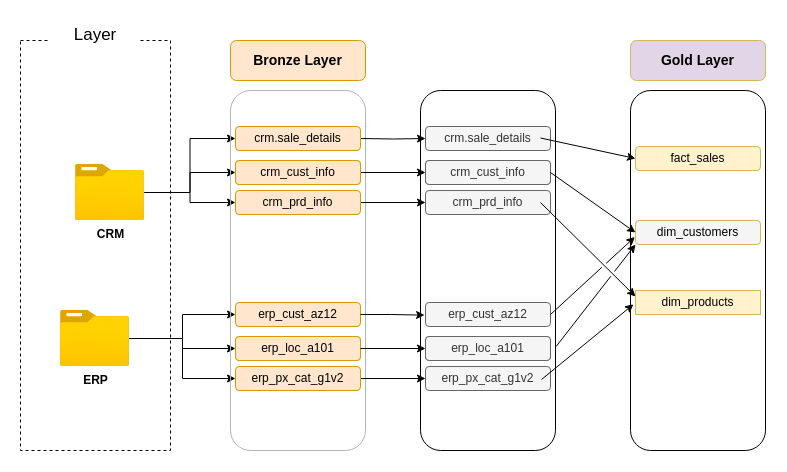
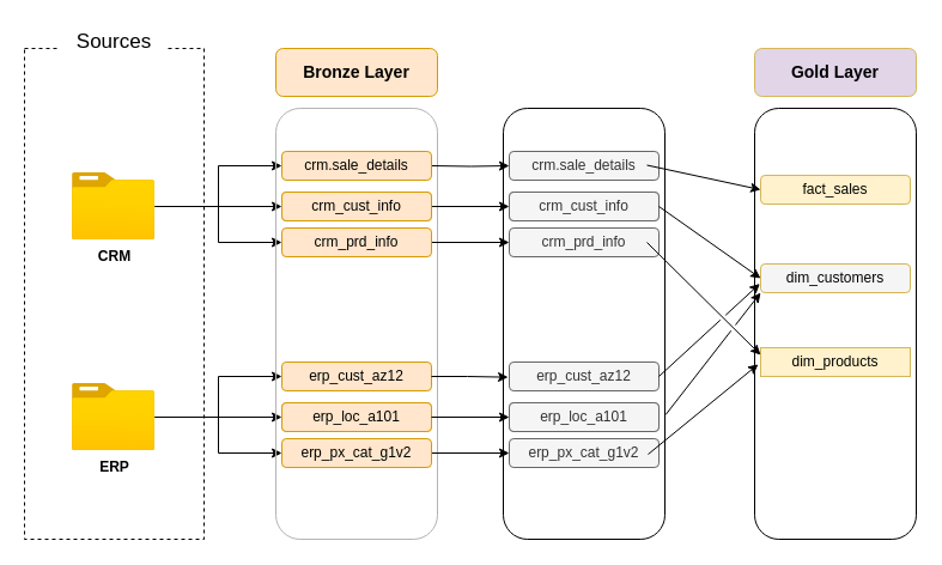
- <mxCell id="11" value="&lt;font style=&quot;font-size: 17px;&quot;&gt;Layer&lt;/font&gt;" style="text;html=1;align=center;verticalAlign=middle;whiteSpace=wrap;rounded=0;fillColor=default;" parent="1" vertex="1"><mxGeometry x="49.5" y="20" width="90" height="30" as="geometry" /></mxCell>
+ <mxCell id="11" value="&lt;font style=&quot;font-size: 17px;&quot;&gt;Sources&lt;/font&gt;" style="text;html=1;align=center;verticalAlign=middle;whiteSpace=wrap;rounded=0;fillColor=default;" parent="1" vertex="1"><mxGeometry x="49.5" y="20" width="90" height="30" as="geometry" /></mxCell>
- <mxCell id="6" value="&lt;b&gt;CRM&lt;/b&gt;" style="image;aspect=fixed;html=1;points=[];align=center;fontSize=12;image=img/lib/azure2/general/Folder_Blank.svg;" parent="1" vertex="1"><mxGeometry x="75" y="164" width="69" height="56.0" as="geometry" /></mxCell>
+ <mxCell id="6" value="&lt;b&gt;CRM&lt;/b&gt;" style="image;aspect=fixed;html=1;points=[];align=center;fontSize=12;image=img/lib/azure2/general/Folder_Blank.svg;" parent="1" vertex="1"><mxGeometry x="60" y="144" width="69" height="56.0" as="geometry" /></mxCell>
- <mxCell id="10" value="&lt;b&gt;ERP&lt;/b&gt;" style="image;aspect=fixed;html=1;points=[];align=center;fontSize=12;image=img/lib/azure2/general/Folder_Blank.svg;" parent="1" vertex="1"><mxGeometry x="60" y="310" width="69" height="56.0" as="geometry" /></mxCell>
+ <mxCell id="10" value="&lt;b&gt;ERP&lt;/b&gt;" style="image;aspect=fixed;html=1;points=[];align=center;fontSize=12;image=img/lib/azure2/general/Folder_Blank.svg;" parent="1" vertex="1"><mxGeometry x="60" y="320" width="69" height="56.0" as="geometry" /></mxCell>
